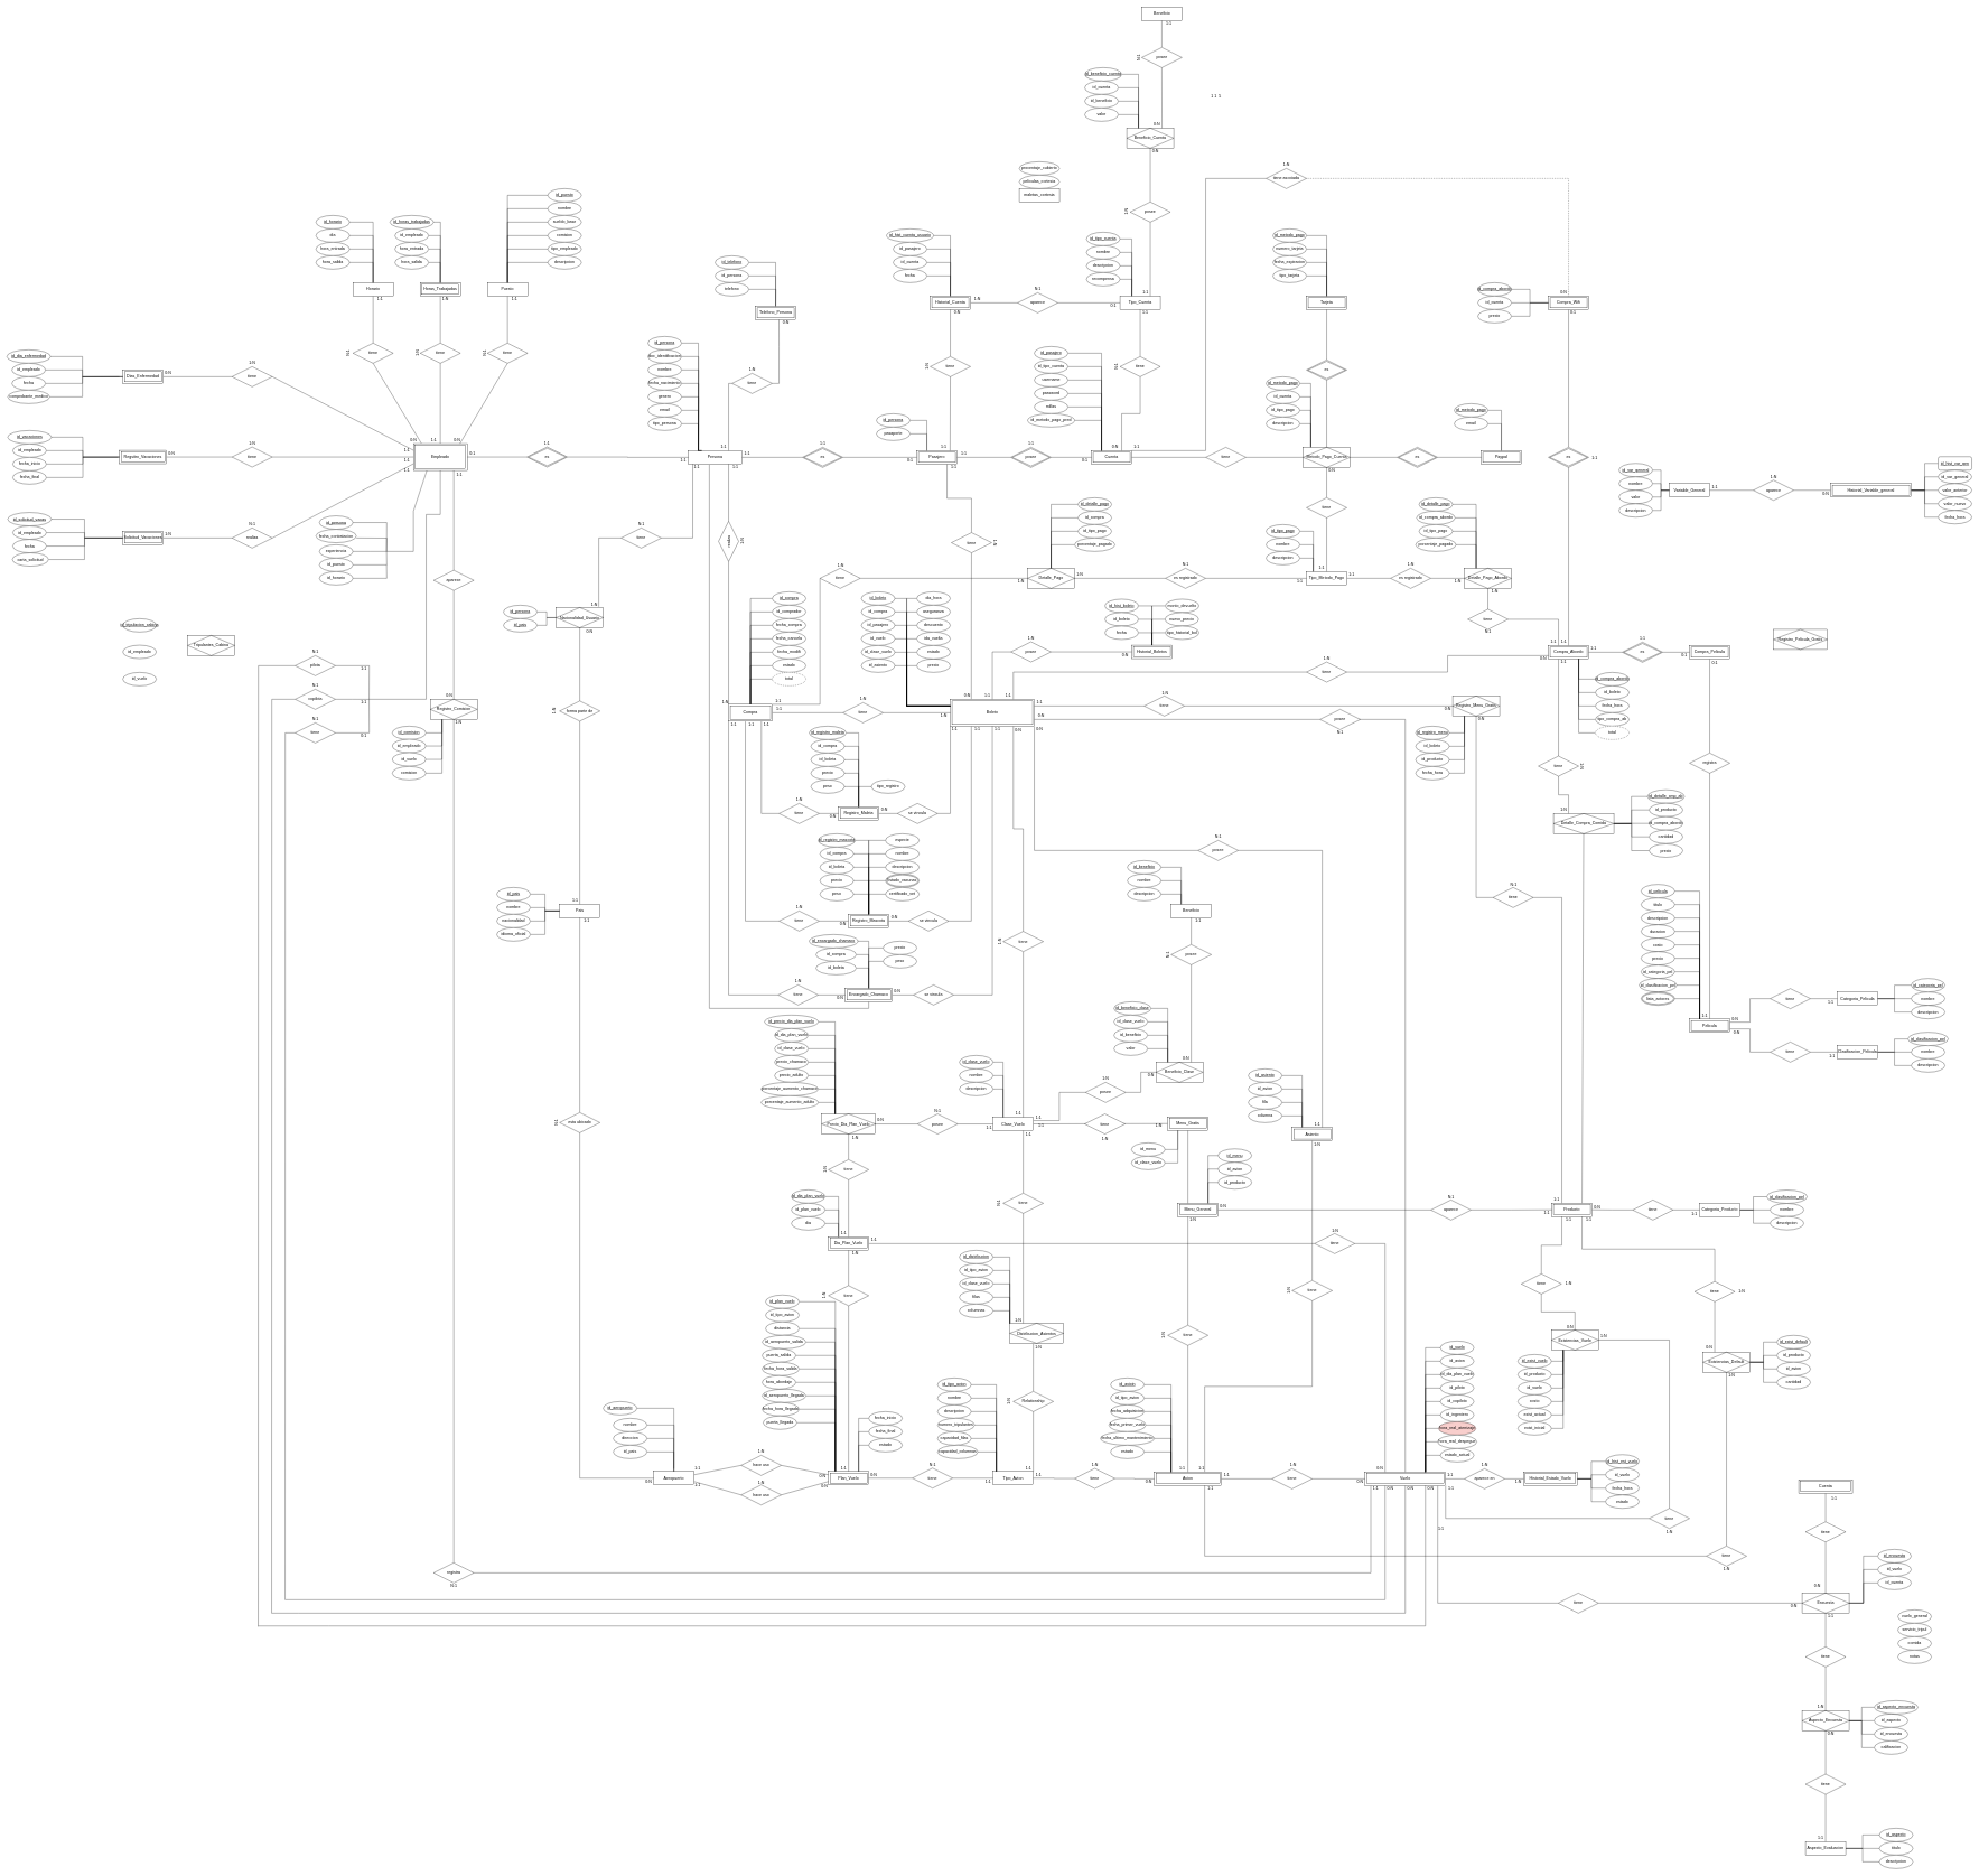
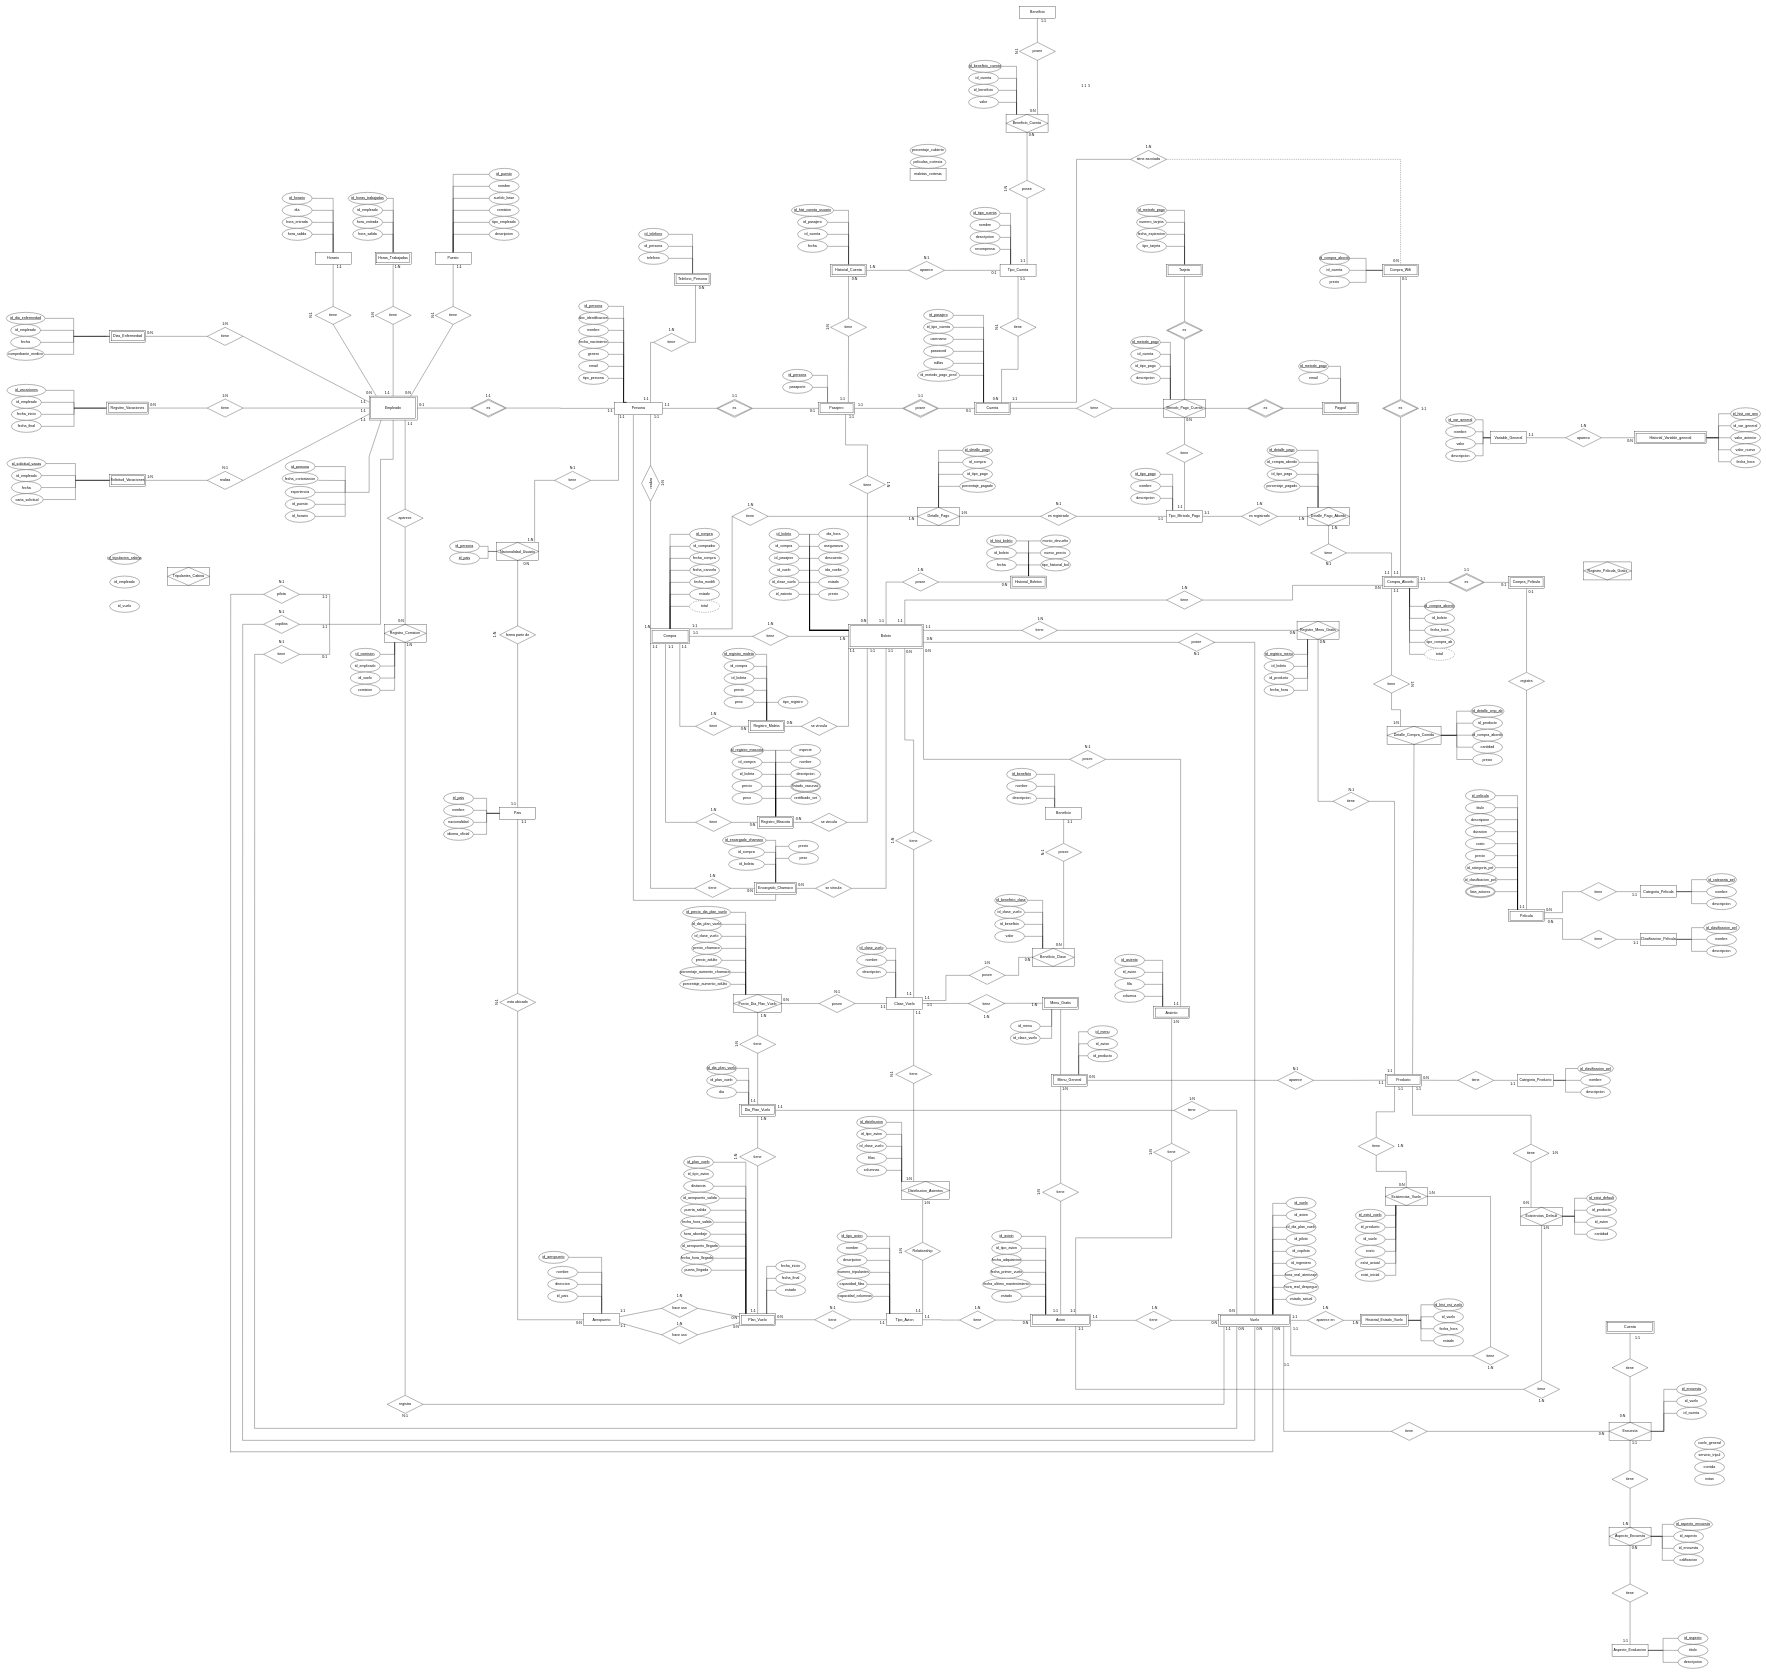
- <mxCell id="965" value="id_hist_var_gen" style="whiteSpace=wrap;html=1;align=center;fontStyle=4;rounded=1;" parent="1" vertex="1"><mxGeometry x="5768" y="1358" width="100" height="40" as="geometry" /></mxCell>
+ <mxCell id="965" value="id_hist_var_gen" style="ellipse;whiteSpace=wrap;html=1;align=center;fontStyle=4;" parent="1" vertex="1"><mxGeometry x="5768" y="1358" width="100" height="40" as="geometry" /></mxCell>
- <mxCell id="889" value="hora_real_aterrizaje" style="ellipse;whiteSpace=wrap;html=1;align=center;fillColor=#f8cecc;" parent="1" vertex="1"><mxGeometry x="4281" y="4230" width="111" height="40" as="geometry" /></mxCell>
+ <mxCell id="889" value="hora_real_aterrizaje" style="ellipse;whiteSpace=wrap;html=1;align=center;" parent="1" vertex="1"><mxGeometry x="4281" y="4230" width="111" height="40" as="geometry" /></mxCell>
